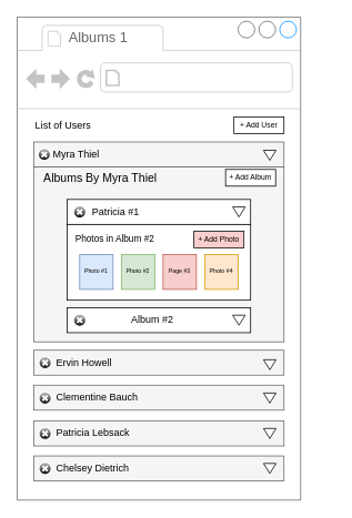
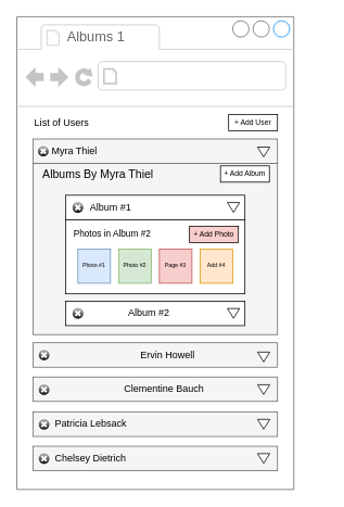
- <mxCell id="24" value="Patricia #1" style="text;html=1;strokeColor=none;fillColor=none;align=left;verticalAlign=middle;whiteSpace=wrap;rounded=0;" vertex="1" parent="2"><mxGeometry x="88" y="224" width="100" height="20" as="geometry" /></mxCell>
+ <mxCell id="24" value="Album #1" style="text;html=1;strokeColor=none;fillColor=none;align=left;verticalAlign=middle;whiteSpace=wrap;rounded=0;" vertex="1" parent="2"><mxGeometry x="88" y="224" width="100" height="20" as="geometry" /></mxCell>
- <mxCell id="33" value="&lt;span style=&quot;font-size: 7px;&quot;&gt;Photo #4&lt;/span&gt;" style="rounded=0;whiteSpace=wrap;html=1;fontSize=7;align=center;fillColor=#ffe6cc;strokeColor=#d79b00;" vertex="1" parent="2"><mxGeometry x="225" y="285" width="40" height="42" as="geometry" /></mxCell>
+ <mxCell id="33" value="&lt;span style=&quot;font-size: 7px;&quot;&gt;Add #4&lt;/span&gt;" style="rounded=0;whiteSpace=wrap;html=1;fontSize=7;align=center;fillColor=#ffe6cc;strokeColor=#d79b00;" vertex="1" parent="2"><mxGeometry x="225" y="285" width="40" height="42" as="geometry" /></mxCell>
- <mxCell id="9" value="Ervin Howell" style="text;html=1;strokeColor=none;fillColor=none;align=left;verticalAlign=middle;whiteSpace=wrap;rounded=0;" vertex="1" parent="2"><mxGeometry x="45" y="405" width="100" height="20" as="geometry" /></mxCell>
+ <mxCell id="9" value="Ervin Howell" style="text;html=1;strokeColor=none;fillColor=none;align=left;verticalAlign=middle;whiteSpace=wrap;rounded=0;" vertex="1" parent="2"><mxGeometry x="150" y="405" width="100" height="20" as="geometry" /></mxCell>
- <mxCell id="11" value="Clementine Bauch" style="text;html=1;strokeColor=none;fillColor=none;align=left;verticalAlign=middle;whiteSpace=wrap;rounded=0;" vertex="1" parent="2"><mxGeometry x="45" y="447" width="110" height="20" as="geometry" /></mxCell>
+ <mxCell id="11" value="Clementine Bauch" style="text;html=1;strokeColor=none;fillColor=none;align=left;verticalAlign=middle;whiteSpace=wrap;rounded=0;" vertex="1" parent="2"><mxGeometry x="130" y="447" width="110" height="20" as="geometry" /></mxCell>
